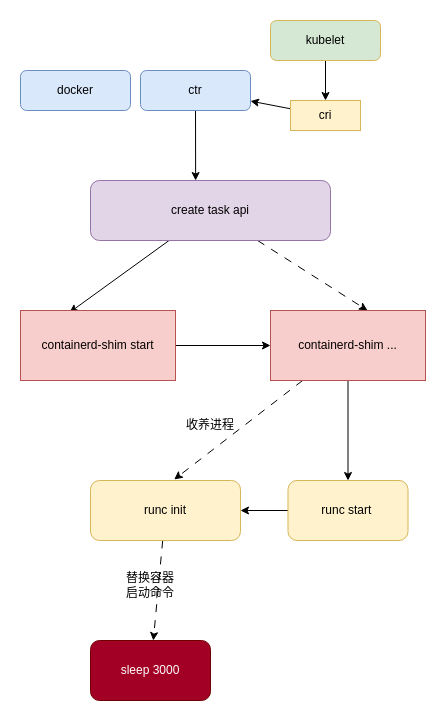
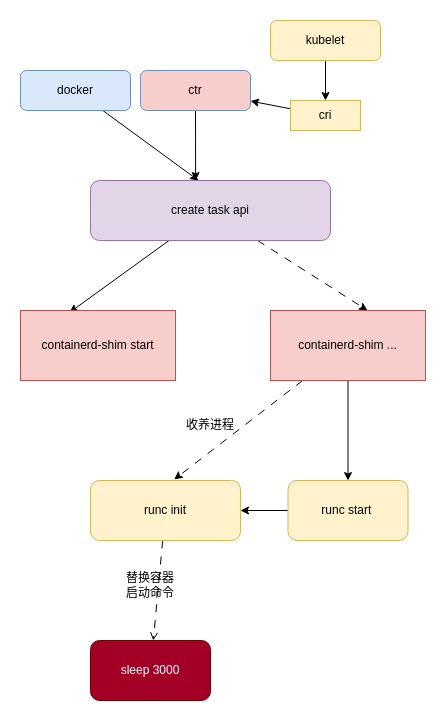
- <mxCell id="7" value="kubelet" style="rounded=1;whiteSpace=wrap;html=1;fillColor=#d5e8d4;strokeColor=#d6b656;" vertex="1" parent="1"><mxGeometry x="270" y="20" width="110" height="40" as="geometry" /></mxCell>
+ <mxCell id="7" value="kubelet" style="rounded=1;whiteSpace=wrap;html=1;fillColor=#fff2cc;strokeColor=#d6b656;" vertex="1" parent="1"><mxGeometry x="270" y="20" width="110" height="40" as="geometry" /></mxCell>
- <mxCell id="5" value="ctr" style="rounded=1;whiteSpace=wrap;html=1;fillColor=#dae8fc;strokeColor=#6c8ebf;" vertex="1" parent="1"><mxGeometry x="140" y="70" width="110" height="40" as="geometry" /></mxCell>
+ <mxCell id="5" value="ctr" style="rounded=1;whiteSpace=wrap;html=1;fillColor=#f8cecc;strokeColor=#6c8ebf;" vertex="1" parent="1"><mxGeometry x="140" y="70" width="110" height="40" as="geometry" /></mxCell>
+ <mxCell id="2" style="edgeStyle=none;html=1;entryX=0.45;entryY=0;entryDx=0;entryDy=0;entryPerimeter=0;" edge="1" parent="1" source="3" target="10"><mxGeometry relative="1" as="geometry" /></mxCell>
- <mxCell id="13" value="" style="edgeStyle=none;html=1;" edge="1" parent="1" source="14" target="17"><mxGeometry relative="1" as="geometry" /></mxCell>
- <mxCell id="20" value="" style="edgeStyle=none;html=1;dashed=1;dashPattern=8 8;" edge="1" parent="1" source="21" target="23"><mxGeometry relative="1" as="geometry" /></mxCell>
+ <mxCell id="20" value="" style="edgeStyle=none;html=1;dashed=1;dashPattern=8 8;endArrow=open;" edge="1" parent="1" source="21" target="23"><mxGeometry relative="1" as="geometry" /></mxCell>
